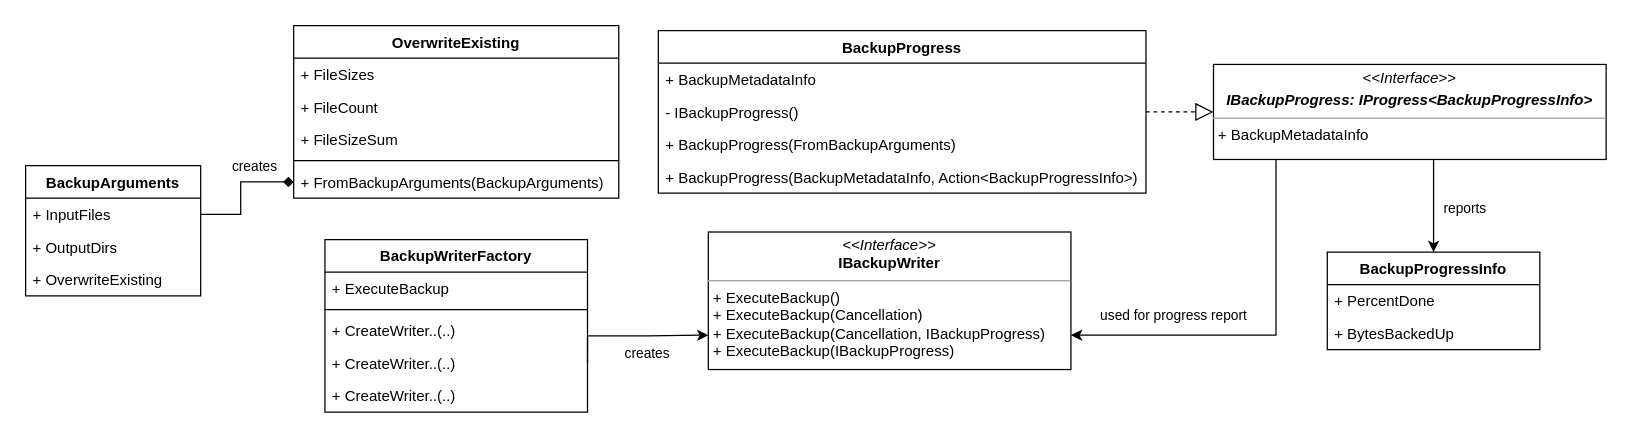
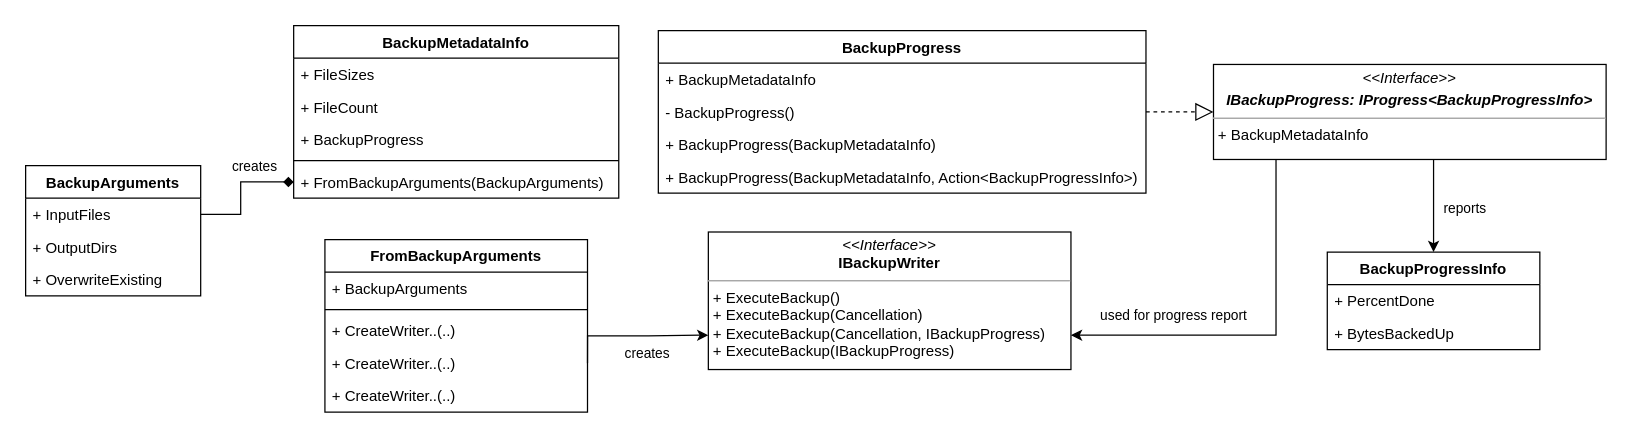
- <mxCell id="8" value="OverwriteExisting" style="swimlane;fontStyle=1;align=center;verticalAlign=top;childLayout=stackLayout;horizontal=1;startSize=26;horizontalStack=0;resizeParent=1;resizeParentMax=0;resizeLast=0;collapsible=1;marginBottom=0;" parent="1" vertex="1"><mxGeometry x="234.36" y="20" width="260" height="138" as="geometry" /></mxCell>
+ <mxCell id="8" value="BackupMetadataInfo" style="swimlane;fontStyle=1;align=center;verticalAlign=top;childLayout=stackLayout;horizontal=1;startSize=26;horizontalStack=0;resizeParent=1;resizeParentMax=0;resizeLast=0;collapsible=1;marginBottom=0;" parent="1" vertex="1"><mxGeometry x="234.36" y="20" width="260" height="138" as="geometry" /></mxCell>
- <mxCell id="23" value="- IBackupProgress()" style="text;strokeColor=none;fillColor=none;align=left;verticalAlign=top;spacingLeft=4;spacingRight=4;overflow=hidden;rotatable=0;points=[[0,0.5],[1,0.5]];portConstraint=eastwest;" parent="21" vertex="1"><mxGeometry y="52" width="390" height="26" as="geometry" /></mxCell>
+ <mxCell id="23" value="- BackupProgress()" style="text;strokeColor=none;fillColor=none;align=left;verticalAlign=top;spacingLeft=4;spacingRight=4;overflow=hidden;rotatable=0;points=[[0,0.5],[1,0.5]];portConstraint=eastwest;" parent="21" vertex="1"><mxGeometry y="52" width="390" height="26" as="geometry" /></mxCell>
- <mxCell id="11" value="+ FileSizeSum" style="text;strokeColor=none;fillColor=none;align=left;verticalAlign=top;spacingLeft=4;spacingRight=4;overflow=hidden;rotatable=0;points=[[0,0.5],[1,0.5]];portConstraint=eastwest;" parent="8" vertex="1"><mxGeometry y="78" width="260" height="26" as="geometry" /></mxCell>
+ <mxCell id="11" value="+ BackupProgress" style="text;strokeColor=none;fillColor=none;align=left;verticalAlign=top;spacingLeft=4;spacingRight=4;overflow=hidden;rotatable=0;points=[[0,0.5],[1,0.5]];portConstraint=eastwest;" parent="8" vertex="1"><mxGeometry y="78" width="260" height="26" as="geometry" /></mxCell>
- <mxCell id="24" value="+ BackupProgress(FromBackupArguments)" style="text;strokeColor=none;fillColor=none;align=left;verticalAlign=top;spacingLeft=4;spacingRight=4;overflow=hidden;rotatable=0;points=[[0,0.5],[1,0.5]];portConstraint=eastwest;" parent="21" vertex="1"><mxGeometry y="78" width="390" height="26" as="geometry" /></mxCell>
+ <mxCell id="24" value="+ BackupProgress(BackupMetadataInfo)" style="text;strokeColor=none;fillColor=none;align=left;verticalAlign=top;spacingLeft=4;spacingRight=4;overflow=hidden;rotatable=0;points=[[0,0.5],[1,0.5]];portConstraint=eastwest;" parent="21" vertex="1"><mxGeometry y="78" width="390" height="26" as="geometry" /></mxCell>
- <mxCell id="14" value="BackupWriterFactory" style="swimlane;fontStyle=1;align=center;verticalAlign=top;childLayout=stackLayout;horizontal=1;startSize=26;horizontalStack=0;resizeParent=1;resizeParentMax=0;resizeLast=0;collapsible=1;marginBottom=0;" parent="1" vertex="1"><mxGeometry x="259.36" y="191" width="210" height="138" as="geometry" /></mxCell>
+ <mxCell id="14" value="FromBackupArguments" style="swimlane;fontStyle=1;align=center;verticalAlign=top;childLayout=stackLayout;horizontal=1;startSize=26;horizontalStack=0;resizeParent=1;resizeParentMax=0;resizeLast=0;collapsible=1;marginBottom=0;" parent="1" vertex="1"><mxGeometry x="259.36" y="191" width="210" height="138" as="geometry" /></mxCell>
- <mxCell id="15" value="+ ExecuteBackup" style="text;strokeColor=none;fillColor=none;align=left;verticalAlign=top;spacingLeft=4;spacingRight=4;overflow=hidden;rotatable=0;points=[[0,0.5],[1,0.5]];portConstraint=eastwest;" parent="14" vertex="1"><mxGeometry y="26" width="210" height="26" as="geometry" /></mxCell>
+ <mxCell id="15" value="+ BackupArguments" style="text;strokeColor=none;fillColor=none;align=left;verticalAlign=top;spacingLeft=4;spacingRight=4;overflow=hidden;rotatable=0;points=[[0,0.5],[1,0.5]];portConstraint=eastwest;" parent="14" vertex="1"><mxGeometry y="26" width="210" height="26" as="geometry" /></mxCell>
